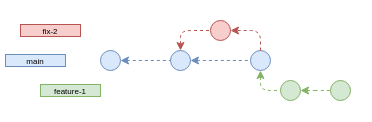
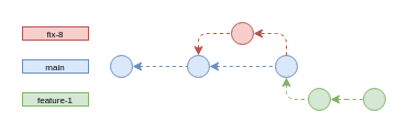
- <mxCell id="15" value="&lt;p style=&quot;line-height: 1.3;&quot;&gt;&lt;/p&gt;&lt;div&gt;&lt;font style=&quot;font-size: 8px;&quot;&gt;fix-2&lt;/font&gt;&lt;/div&gt;&lt;p&gt;&lt;/p&gt;" style="text;html=1;strokeColor=#b85450;fillColor=#f8cecc;align=center;verticalAlign=middle;whiteSpace=wrap;rounded=0;" vertex="1" parent="1"><mxGeometry x="20" y="24" width="60" height="12" as="geometry" /></mxCell>
+ <mxCell id="15" value="&lt;p style=&quot;line-height: 1.3;&quot;&gt;&lt;/p&gt;&lt;div&gt;&lt;font style=&quot;font-size: 8px;&quot;&gt;fix-8&lt;/font&gt;&lt;/div&gt;&lt;p&gt;&lt;/p&gt;" style="text;html=1;strokeColor=#b85450;fillColor=#f8cecc;align=center;verticalAlign=middle;whiteSpace=wrap;rounded=0;" vertex="1" parent="1"><mxGeometry x="20" y="24" width="60" height="12" as="geometry" /></mxCell>
- <mxCell id="14" value="&lt;p style=&quot;line-height: 1.3;&quot;&gt;&lt;font style=&quot;font-size: 8px;&quot;&gt;main&lt;/font&gt;&lt;/p&gt;" style="text;html=1;strokeColor=#6c8ebf;fillColor=#dae8fc;align=center;verticalAlign=middle;whiteSpace=wrap;rounded=0;" vertex="1" parent="1"><mxGeometry x="5" y="54" width="60" height="12" as="geometry" /></mxCell>
+ <mxCell id="14" value="&lt;p style=&quot;line-height: 1.3;&quot;&gt;&lt;font style=&quot;font-size: 8px;&quot;&gt;main&lt;/font&gt;&lt;/p&gt;" style="text;html=1;strokeColor=#6c8ebf;fillColor=#dae8fc;align=center;verticalAlign=middle;whiteSpace=wrap;rounded=0;" vertex="1" parent="1"><mxGeometry x="20" y="54" width="60" height="12" as="geometry" /></mxCell>
- <mxCell id="16" value="&lt;p style=&quot;line-height: 1.3;&quot;&gt;&lt;font style=&quot;font-size: 8px;&quot;&gt;feature-1&lt;/font&gt;&lt;/p&gt;" style="text;html=1;strokeColor=#82b366;fillColor=#d5e8d4;align=center;verticalAlign=middle;whiteSpace=wrap;rounded=0;" vertex="1" parent="1"><mxGeometry x="40" y="84" width="60" height="12" as="geometry" /></mxCell>
+ <mxCell id="16" value="&lt;p style=&quot;line-height: 1.3;&quot;&gt;&lt;font style=&quot;font-size: 8px;&quot;&gt;feature-1&lt;/font&gt;&lt;/p&gt;" style="text;html=1;strokeColor=#82b366;fillColor=#d5e8d4;align=center;verticalAlign=middle;whiteSpace=wrap;rounded=0;" vertex="1" parent="1"><mxGeometry x="20" y="84" width="60" height="12" as="geometry" /></mxCell>
